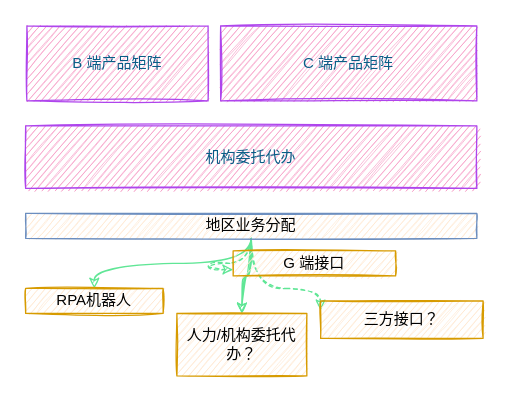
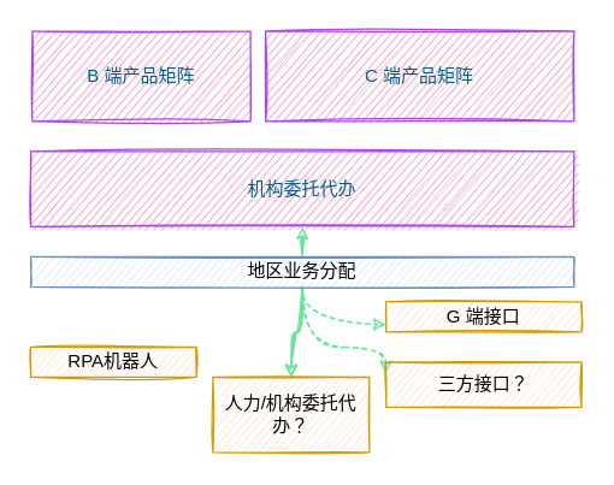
- <mxCell id="8" value="地区业务分配" style="rounded=0;whiteSpace=wrap;html=1;sketch=1;fillColor=#ffe6cc;strokeColor=#6c8ebf;" vertex="1" parent="1"><mxGeometry x="20" y="170" width="361" height="20" as="geometry" /></mxCell>
+ <mxCell id="8" value="地区业务分配" style="rounded=0;whiteSpace=wrap;html=1;sketch=1;fillColor=#dae8fc;strokeColor=#6c8ebf;" vertex="1" parent="1"><mxGeometry x="20" y="170" width="361" height="20" as="geometry" /></mxCell>
- <mxCell id="3" style="edgeStyle=orthogonalEdgeStyle;curved=1;rounded=1;sketch=1;orthogonalLoop=1;jettySize=auto;html=1;fontColor=#095C86;strokeColor=#60E696;fillColor=#F694C1;" edge="1" parent="1" source="8" target="9"><mxGeometry relative="1" as="geometry" /></mxCell>
+ <mxCell id="3" style="edgeStyle=orthogonalEdgeStyle;curved=1;rounded=1;sketch=1;orthogonalLoop=1;jettySize=auto;html=1;fontColor=#095C86;strokeColor=#60E696;fillColor=#F694C1;" edge="1" parent="1" source="8" target="2"><mxGeometry relative="1" as="geometry" /></mxCell>
- <mxCell id="14" value="G 端接口" style="rounded=0;whiteSpace=wrap;html=1;sketch=1;fillColor=#ffe6cc;strokeColor=#d79b00;" vertex="1" parent="1"><mxGeometry x="186" y="200" width="130" height="20" as="geometry" /></mxCell>
+ <mxCell id="14" value="G 端接口" style="rounded=0;whiteSpace=wrap;html=1;sketch=1;fillColor=#ffe6cc;strokeColor=#d79b00;" vertex="1" parent="1"><mxGeometry x="256" y="200" width="130" height="20" as="geometry" /></mxCell>
